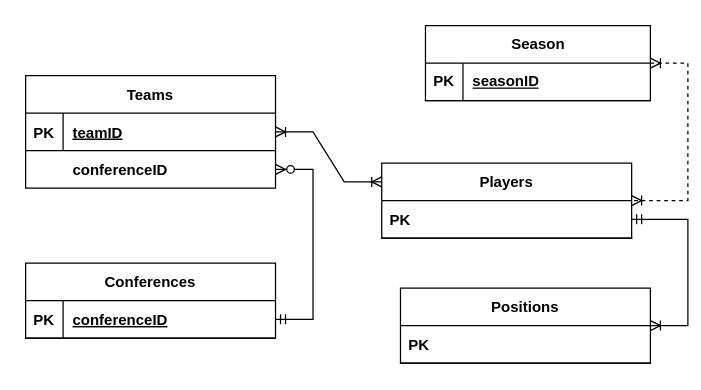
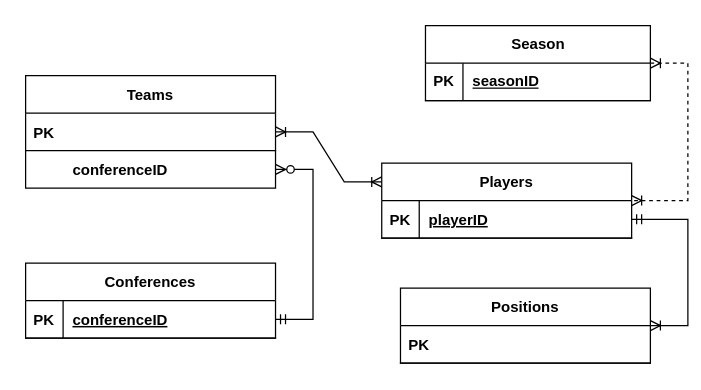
- <mxCell id="16" value="teamID" style="shape=partialRectangle;overflow=hidden;connectable=0;fillColor=none;top=0;left=0;bottom=0;right=0;align=left;spacingLeft=6;fontStyle=5;" vertex="1" parent="14"><mxGeometry x="30" width="170" height="30" as="geometry"><mxRectangle width="170" height="30" as="alternateBounds" /></mxGeometry></mxCell>
+ <mxCell id="5" value="playerID" style="shape=partialRectangle;overflow=hidden;connectable=0;fillColor=none;top=0;left=0;bottom=0;right=0;align=left;spacingLeft=6;fontStyle=5;" vertex="1" parent="3"><mxGeometry x="30" width="170" height="30" as="geometry"><mxRectangle width="170" height="30" as="alternateBounds" /></mxGeometry></mxCell>
